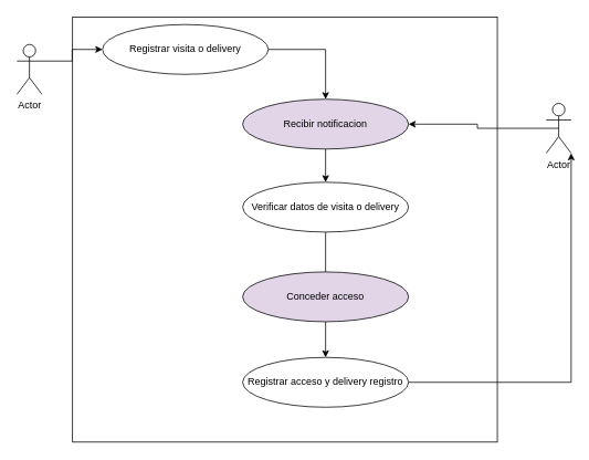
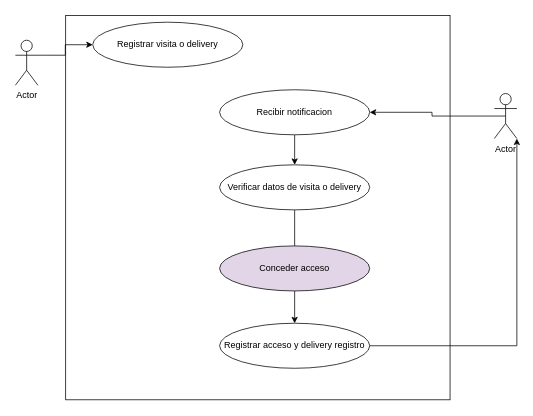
- <mxCell id="5" style="edgeStyle=orthogonalEdgeStyle;rounded=0;orthogonalLoop=1;jettySize=auto;html=1;exitX=1;exitY=0.5;exitDx=0;exitDy=0;" edge="1" parent="1" source="6" target="8"><mxGeometry relative="1" as="geometry" /></mxCell>
- <mxCell id="8" value="Recibir notificacion" style="ellipse;whiteSpace=wrap;html=1;fillColor=#e1d5e7;" vertex="1" parent="1"><mxGeometry x="292" y="119" width="200" height="60" as="geometry" /></mxCell>
+ <mxCell id="8" value="Recibir notificacion" style="ellipse;whiteSpace=wrap;html=1;" vertex="1" parent="1"><mxGeometry x="292" y="119" width="200" height="60" as="geometry" /></mxCell>
